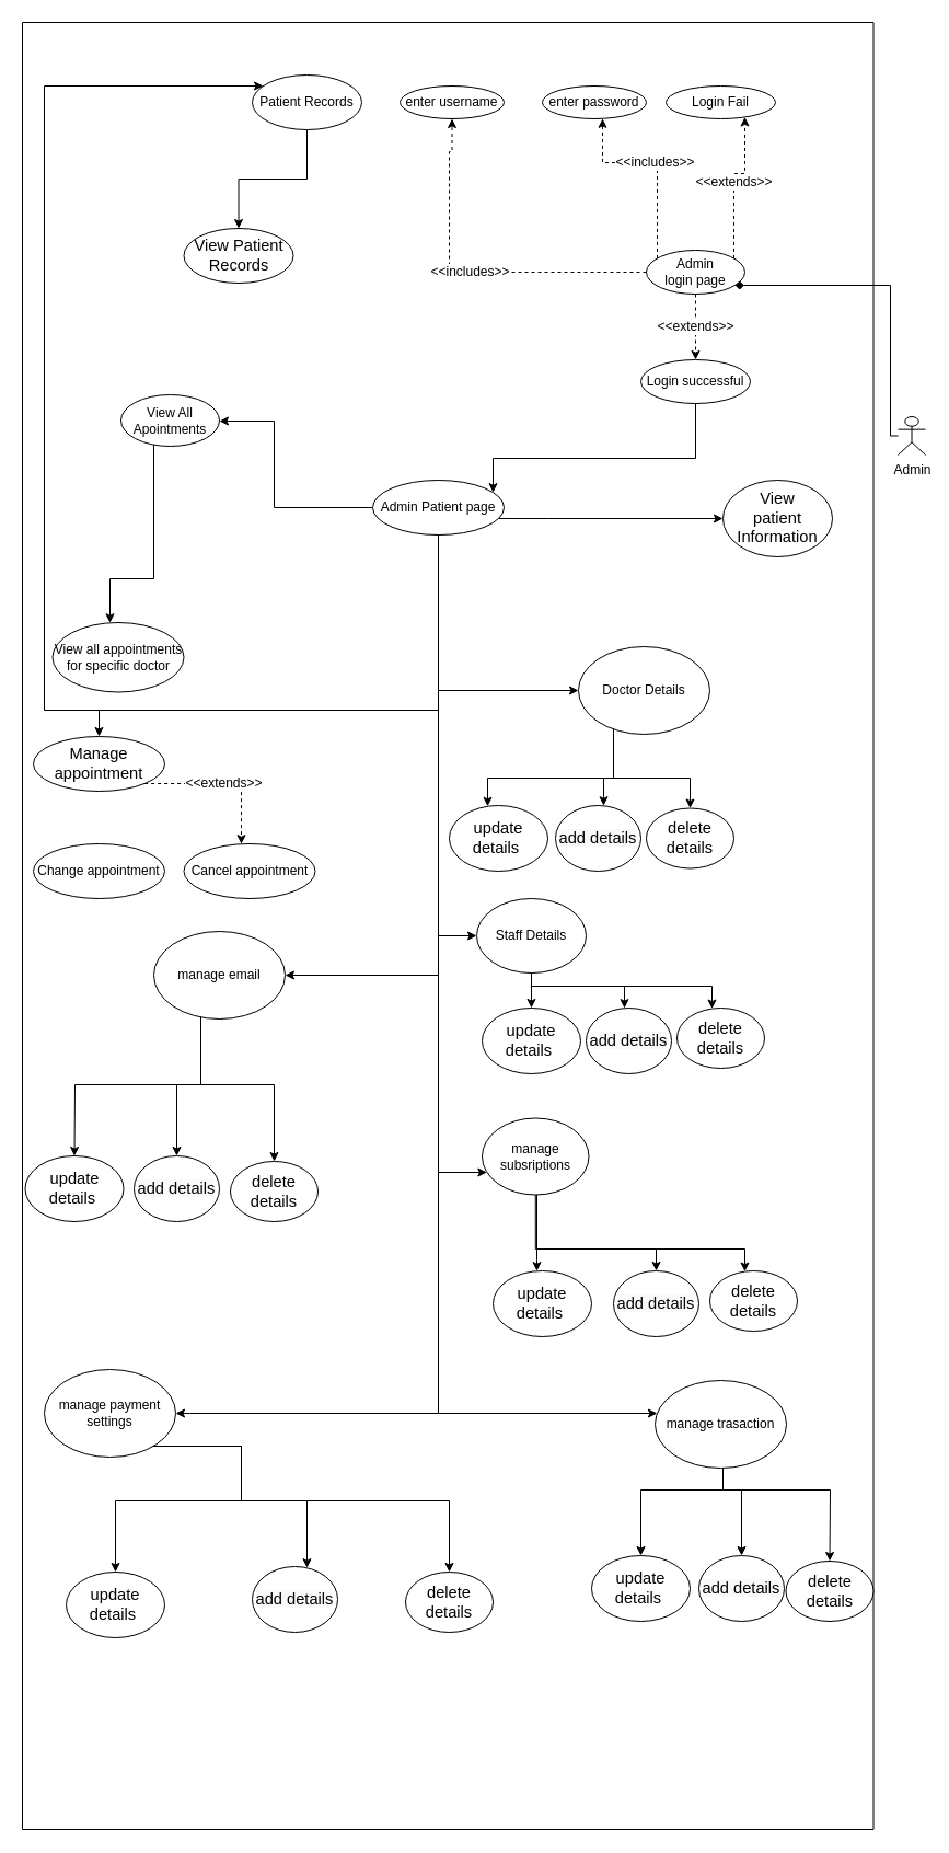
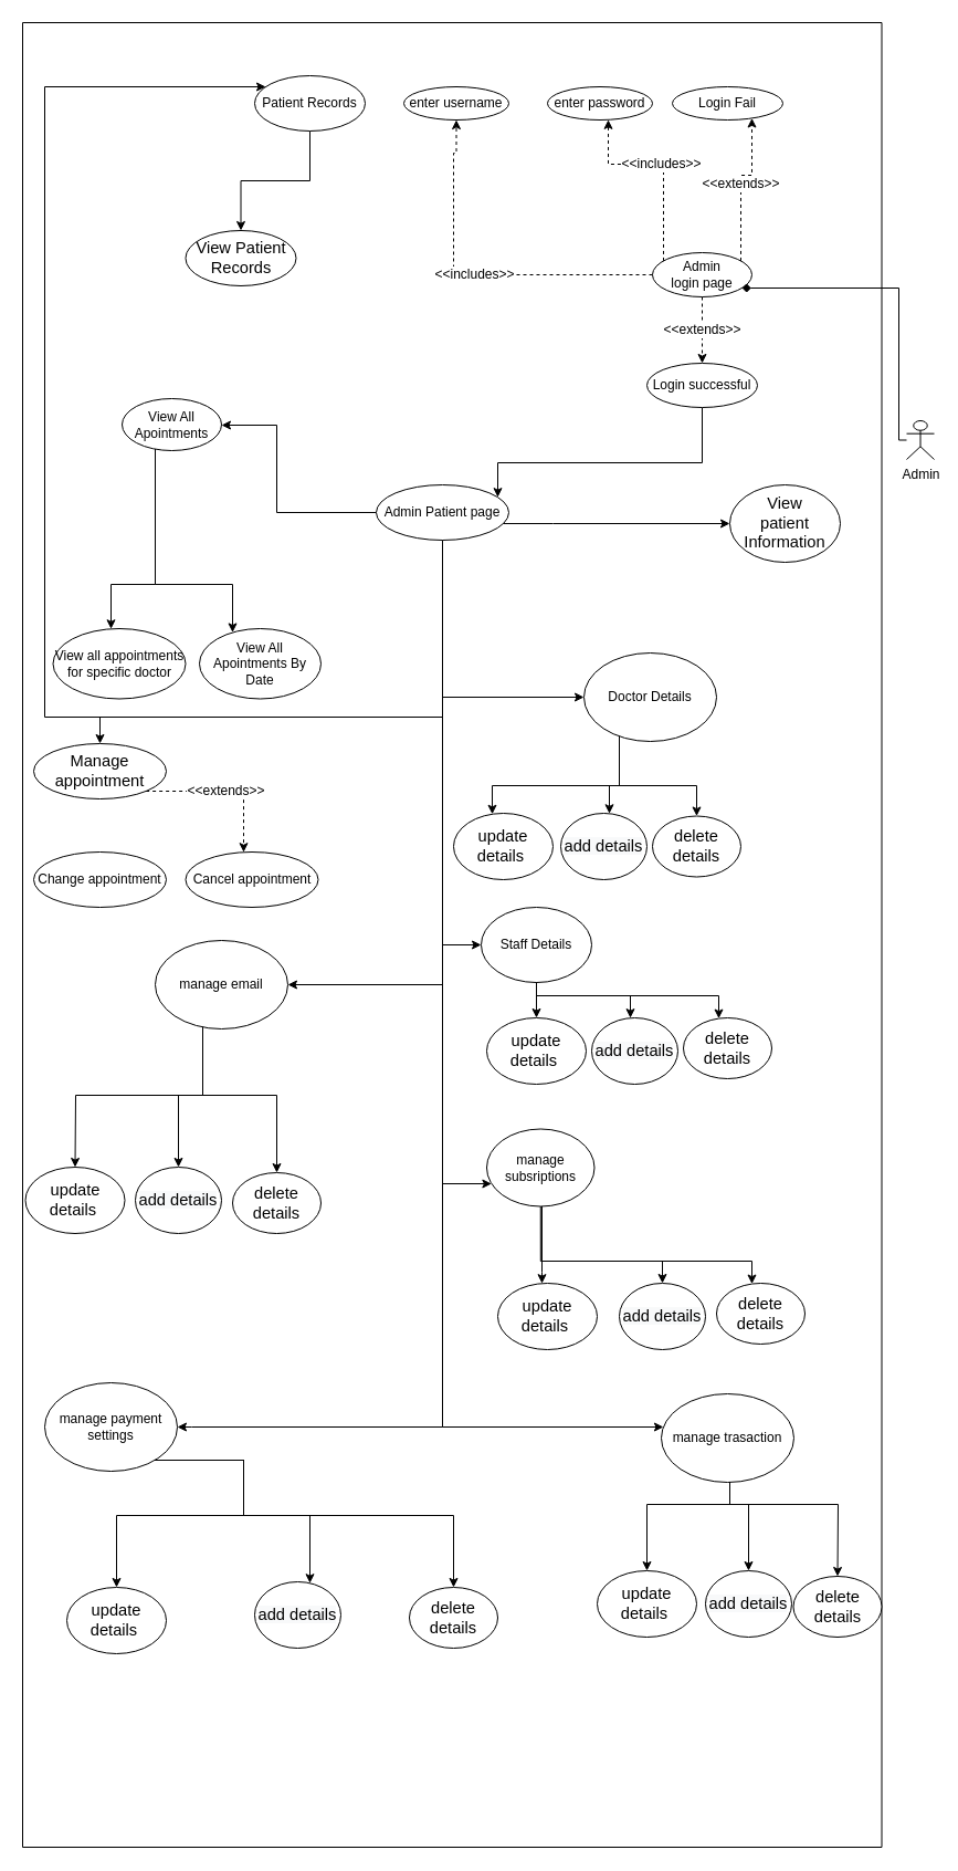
+ <mxCell id="19" style="edgeStyle=orthogonalEdgeStyle;rounded=0;orthogonalLoop=1;jettySize=auto;html=1;" edge="1" parent="2" source="20" target="21"><mxGeometry relative="1" as="geometry"><Array as="points"><mxPoint x="120" y="508" /><mxPoint x="190" y="508" /></Array></mxGeometry></mxCell>
+ <mxCell id="21" value="View All Apointments By Date" style="ellipse;whiteSpace=wrap;html=1;fontSize=12;" vertex="1" parent="2"><mxGeometry x="160" y="548" width="110" height="63.5" as="geometry" /></mxCell>
